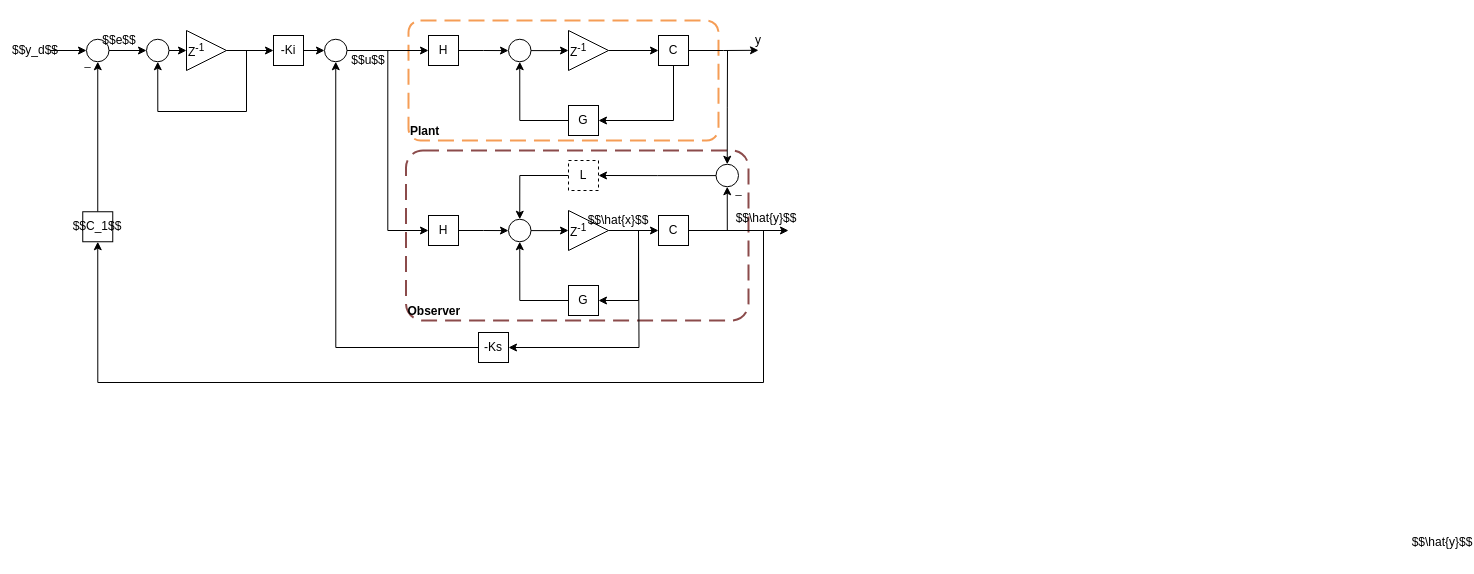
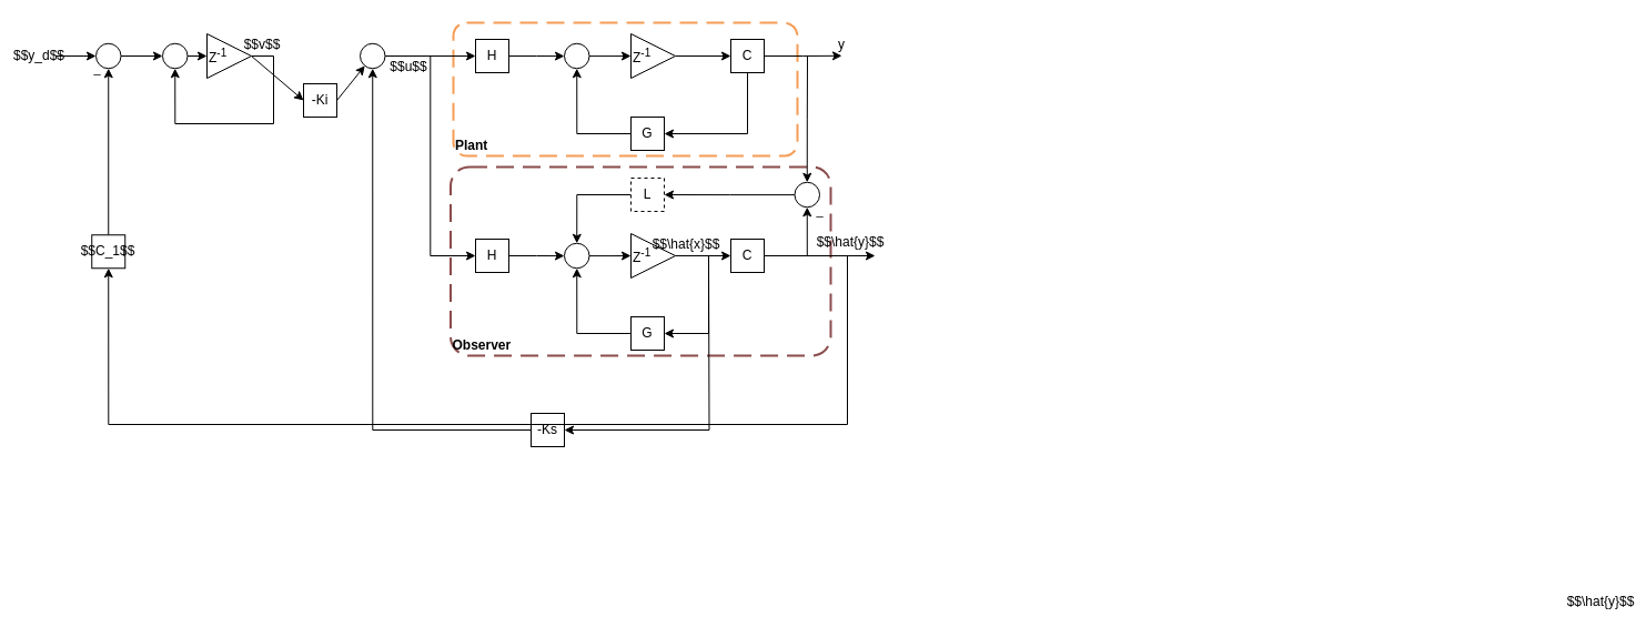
- <mxCell id="54" value="$$e$$" style="text;html=1;align=center;verticalAlign=middle;whiteSpace=wrap;rounded=0;" parent="1" vertex="1"><mxGeometry x="108.5" y="30" width="20" height="20" as="geometry" /></mxCell>
+ <mxCell id="60" value="$$v$$" style="text;html=1;align=center;verticalAlign=middle;whiteSpace=wrap;rounded=0;" parent="1" vertex="1"><mxGeometry x="226" y="30" width="20" height="20" as="geometry" /></mxCell>
- <mxCell id="53" value="-Ki" style="whiteSpace=wrap;html=1;aspect=fixed;" parent="1" vertex="1"><mxGeometry x="273" y="35" width="30" height="30" as="geometry" /></mxCell>
+ <mxCell id="53" value="-Ki" style="whiteSpace=wrap;html=1;aspect=fixed;" parent="1" vertex="1"><mxGeometry x="273" y="75" width="30" height="30" as="geometry" /></mxCell>
- <mxCell id="47" value="-Ks" style="whiteSpace=wrap;html=1;aspect=fixed;" parent="1" vertex="1"><mxGeometry x="478" y="332" width="30" height="30" as="geometry" /></mxCell>
+ <mxCell id="47" value="-Ks" style="whiteSpace=wrap;html=1;aspect=fixed;" parent="1" vertex="1"><mxGeometry x="478" y="372" width="30" height="30" as="geometry" /></mxCell>
